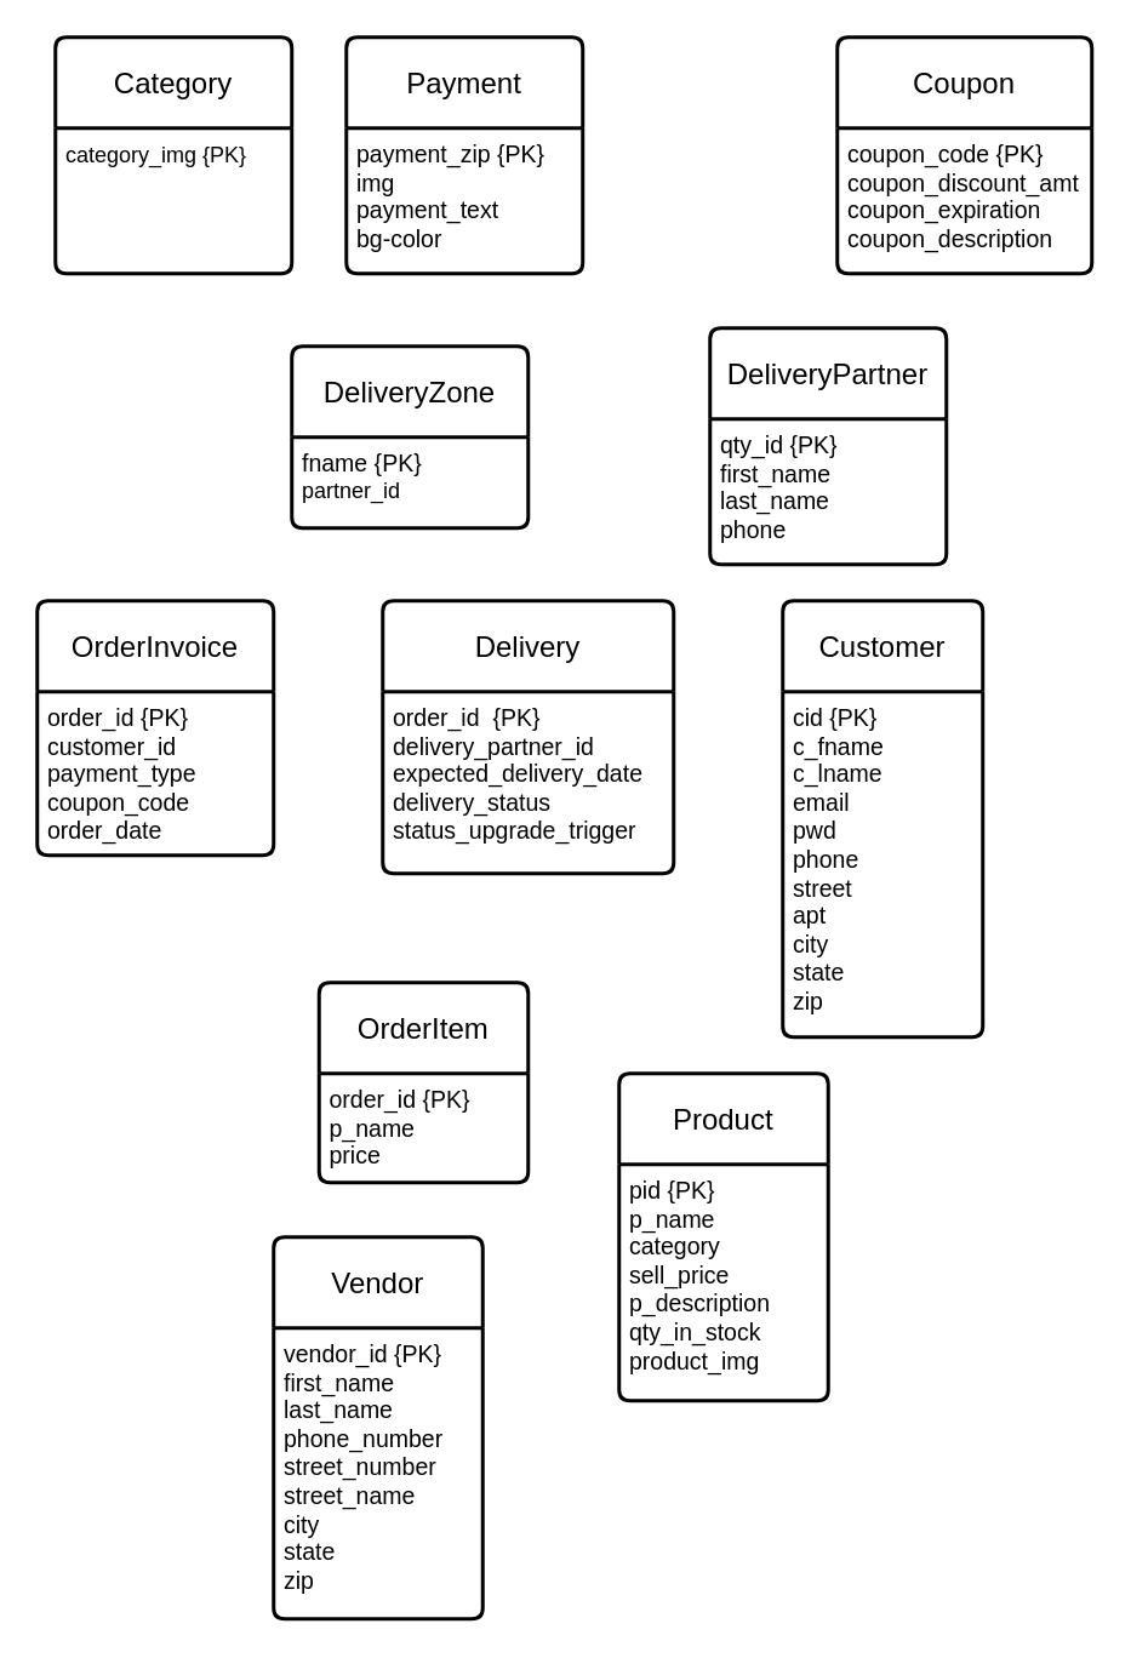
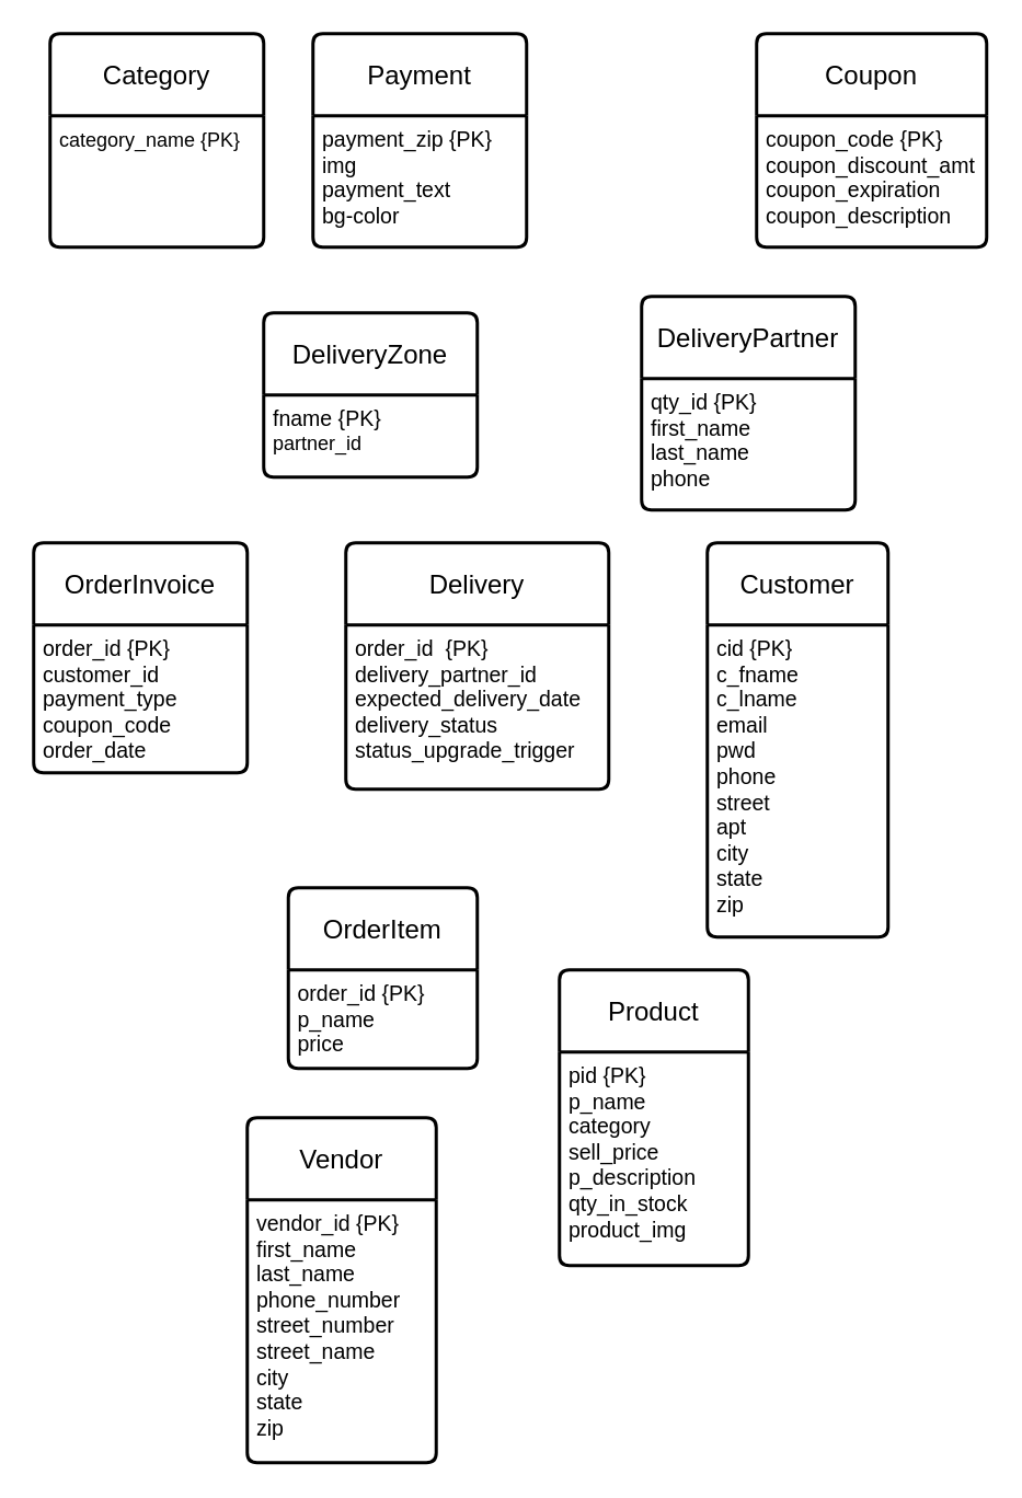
- <mxCell id="17" value="category_img {PK}&lt;span style=&quot;font-size: 13px;&quot;&gt;&lt;br&gt;&lt;/span&gt;" style="align=left;strokeColor=none;fillColor=none;spacingLeft=4;fontSize=12;verticalAlign=top;resizable=0;rotatable=0;part=1;html=1;" vertex="1" parent="16"><mxGeometry y="50" width="130" height="80" as="geometry" /></mxCell>
+ <mxCell id="17" value="category_name {PK}&lt;span style=&quot;font-size: 13px;&quot;&gt;&lt;br&gt;&lt;/span&gt;" style="align=left;strokeColor=none;fillColor=none;spacingLeft=4;fontSize=12;verticalAlign=top;resizable=0;rotatable=0;part=1;html=1;" vertex="1" parent="16"><mxGeometry y="50" width="130" height="80" as="geometry" /></mxCell>
